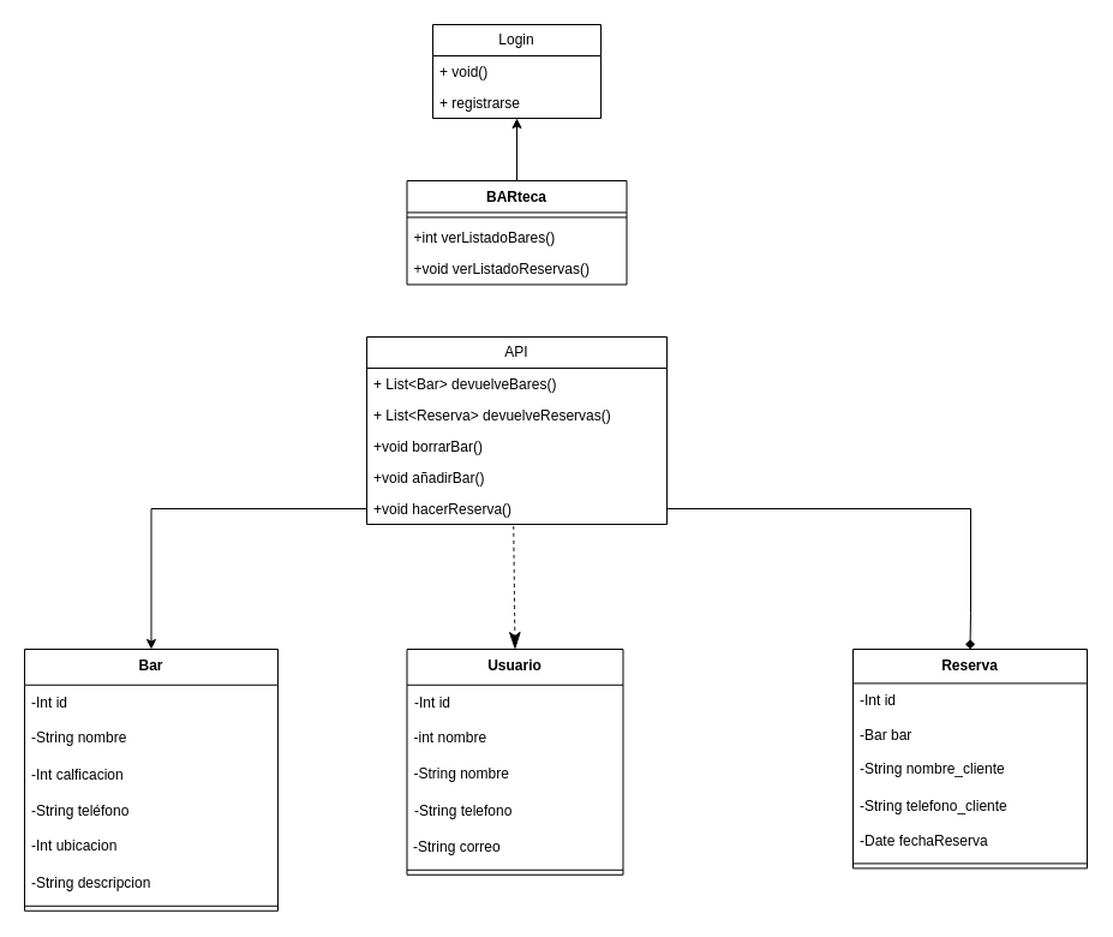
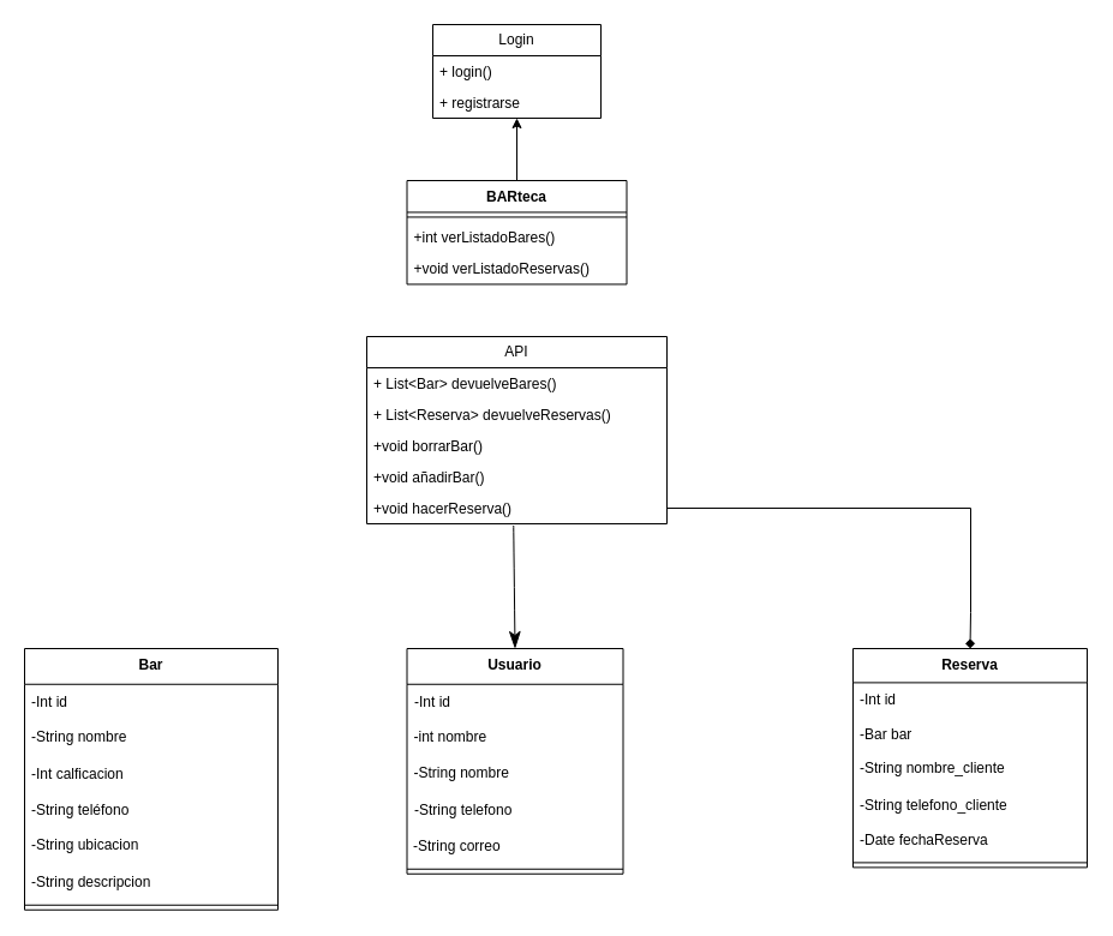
- <mxCell id="33" value="+ void()" style="text;strokeColor=none;fillColor=none;align=left;verticalAlign=top;spacingLeft=4;spacingRight=4;overflow=hidden;rotatable=0;points=[[0,0.5],[1,0.5]];portConstraint=eastwest;whiteSpace=wrap;html=1;" parent="32" vertex="1"><mxGeometry y="26" width="140" height="26" as="geometry" /></mxCell>
+ <mxCell id="33" value="+ login()" style="text;strokeColor=none;fillColor=none;align=left;verticalAlign=top;spacingLeft=4;spacingRight=4;overflow=hidden;rotatable=0;points=[[0,0.5],[1,0.5]];portConstraint=eastwest;whiteSpace=wrap;html=1;" parent="32" vertex="1"><mxGeometry y="26" width="140" height="26" as="geometry" /></mxCell>
- <mxCell id="31" style="edgeStyle=orthogonalEdgeStyle;rounded=0;orthogonalLoop=1;jettySize=auto;html=1;exitX=0;exitY=0.5;exitDx=0;exitDy=0;entryX=0.5;entryY=0;entryDx=0;entryDy=0;" parent="1" source="40" target="7" edge="1"><mxGeometry relative="1" as="geometry" /></mxCell>
- <mxCell id="29" value="" style="curved=1;startArrow=none;endArrow=classicThin;endSize=12;exitX=0.489;exitY=1.06;entryX=0.5;entryY=0;exitDx=0;exitDy=0;entryDx=0;entryDy=0;exitPerimeter=0;endFill=1;dashed=1;" parent="1" source="40" target="15" edge="1"><mxGeometry relative="1" as="geometry"><Array as="points" /><mxPoint x="511.536" y="705.338" as="sourcePoint" /><mxPoint x="165" y="583.33" as="targetPoint" /></mxGeometry></mxCell>
+ <mxCell id="29" value="" style="curved=1;startArrow=none;endArrow=classicThin;endSize=12;exitX=0.489;exitY=1.06;entryX=0.5;entryY=0;exitDx=0;exitDy=0;entryDx=0;entryDy=0;exitPerimeter=0;endFill=1;" parent="1" source="40" target="15" edge="1"><mxGeometry relative="1" as="geometry"><Array as="points" /><mxPoint x="511.536" y="705.338" as="sourcePoint" /><mxPoint x="165" y="583.33" as="targetPoint" /></mxGeometry></mxCell>
- <mxCell id="12" value="-Int ubicacion" style="text;strokeColor=none;fillColor=none;align=left;verticalAlign=top;spacingLeft=4;spacingRight=4;overflow=hidden;rotatable=0;points=[[0,0.5],[1,0.5]];portConstraint=eastwest;" parent="7" vertex="1"><mxGeometry y="149.75" width="211" height="30" as="geometry" /></mxCell>
+ <mxCell id="12" value="-String ubicacion" style="text;strokeColor=none;fillColor=none;align=left;verticalAlign=top;spacingLeft=4;spacingRight=4;overflow=hidden;rotatable=0;points=[[0,0.5],[1,0.5]];portConstraint=eastwest;" parent="7" vertex="1"><mxGeometry y="149.75" width="211" height="30" as="geometry" /></mxCell>
